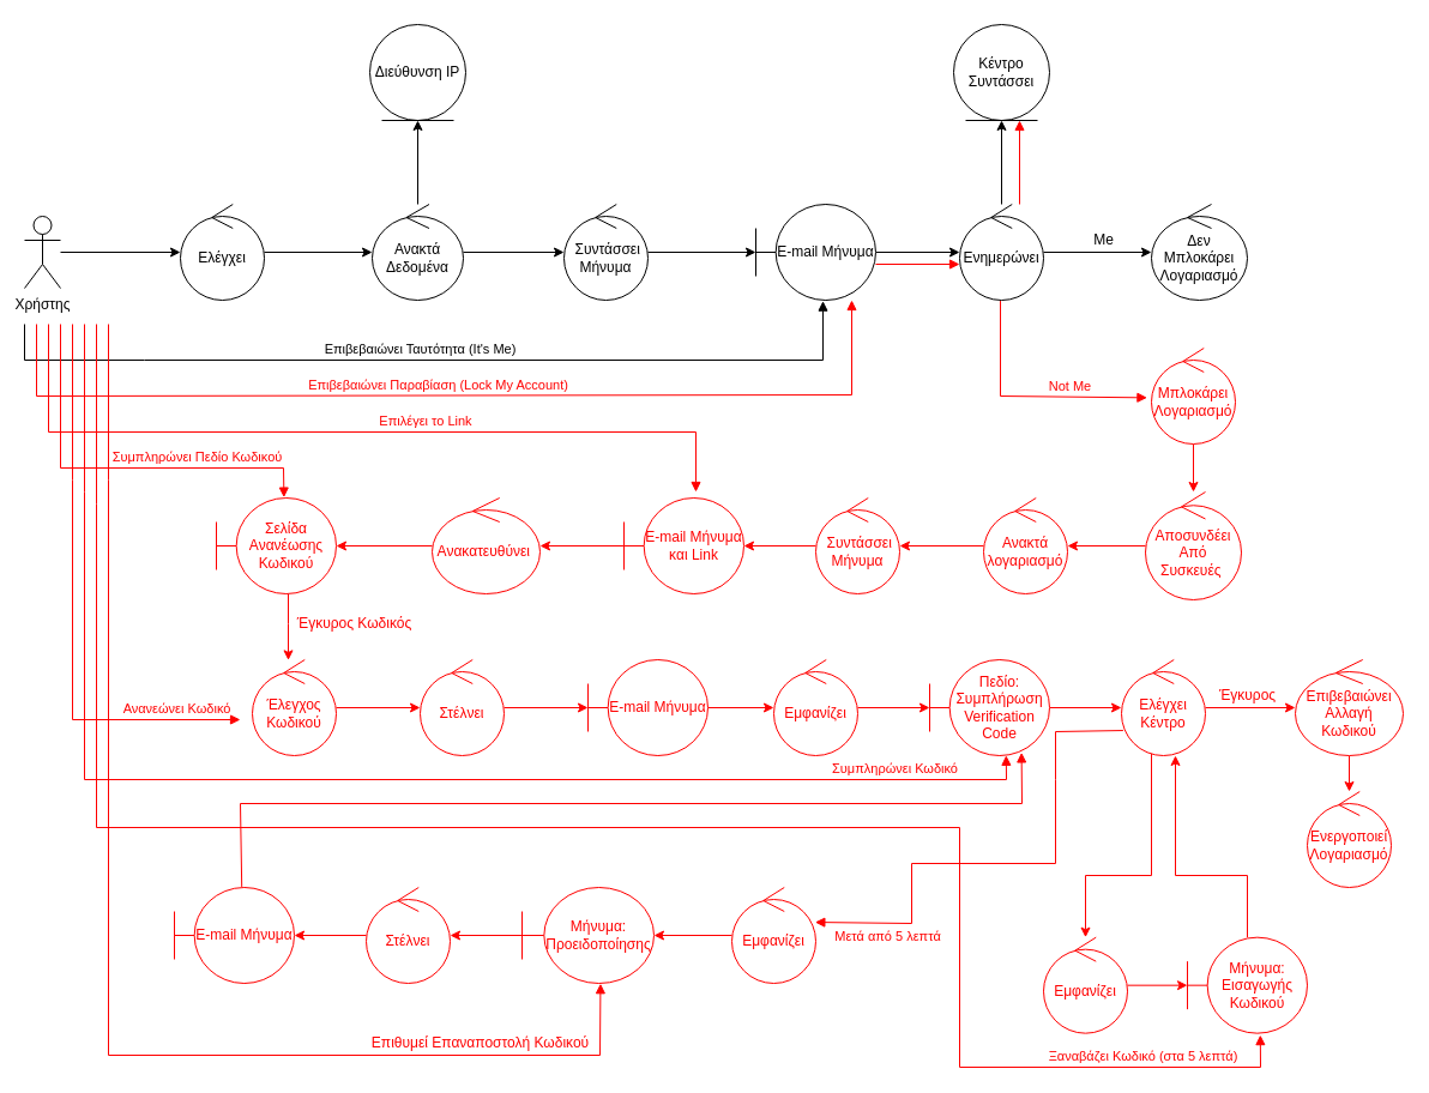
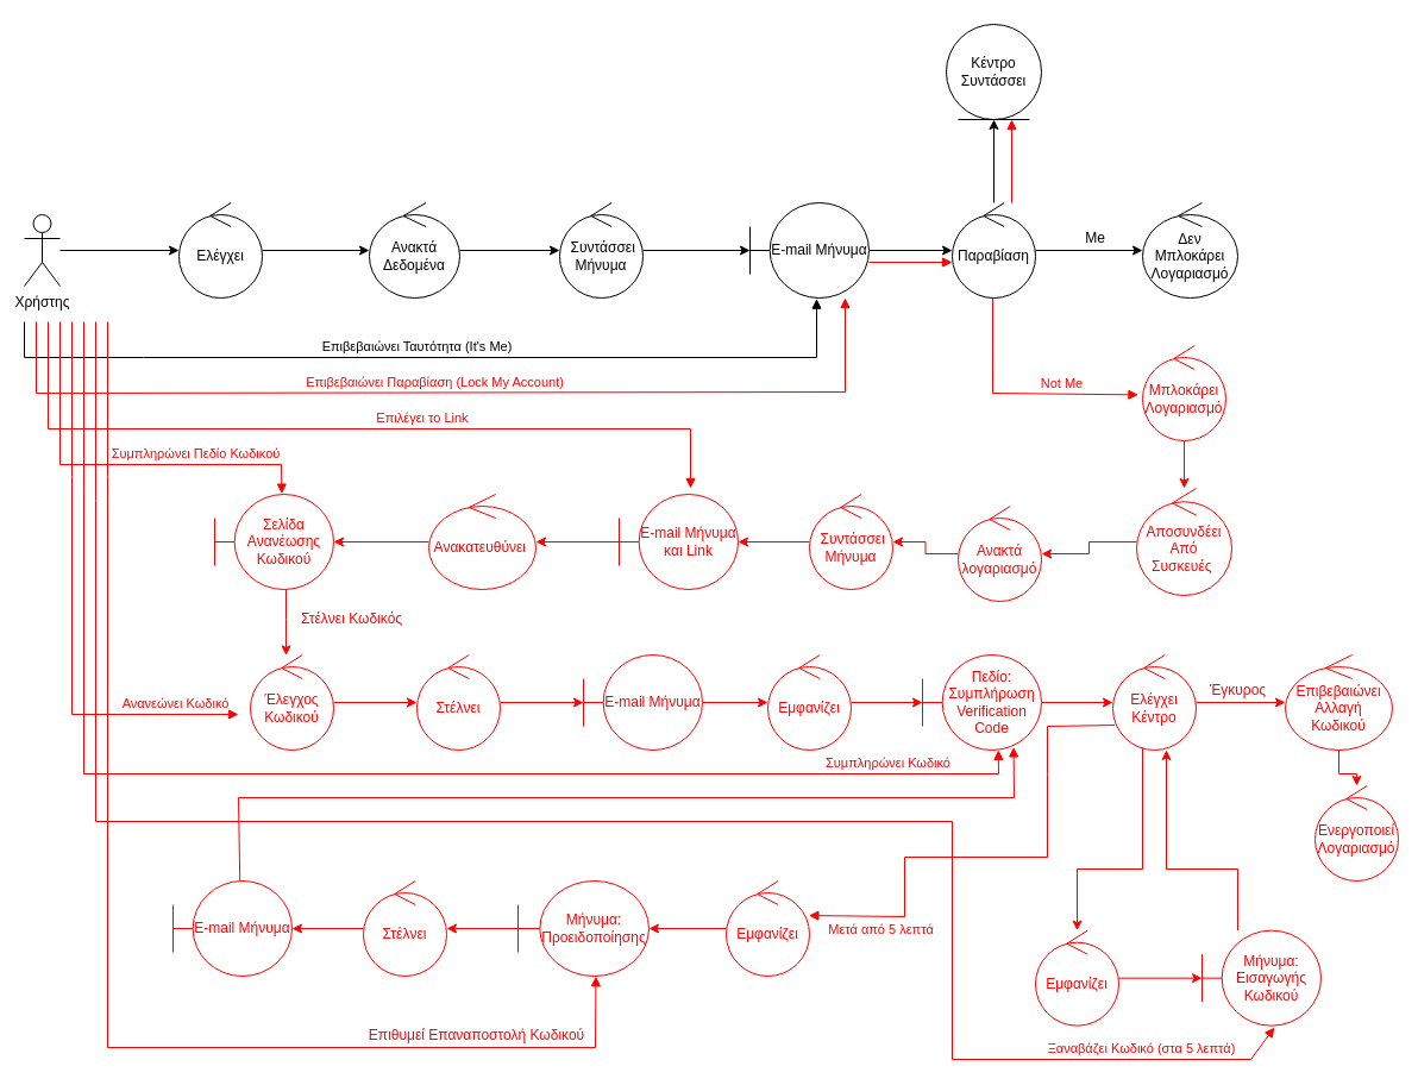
- <mxCell id="13" value="Διεύθυνση IP" style="ellipse;shape=umlEntity;whiteSpace=wrap;html=1;" vertex="1" parent="1"><mxGeometry x="308" y="20" width="80" height="80" as="geometry" /></mxCell>
- <mxCell id="8" value="" style="edgeStyle=orthogonalEdgeStyle;rounded=0;orthogonalLoop=1;jettySize=auto;html=1;" edge="1" parent="1" source="10" target="13"><mxGeometry relative="1" as="geometry" /></mxCell>
- <mxCell id="17" value="Ενημερώνει" style="ellipse;shape=umlControl;whiteSpace=wrap;html=1;" vertex="1" parent="1"><mxGeometry x="800" y="170" width="70" height="80" as="geometry" /></mxCell>
+ <mxCell id="17" value="Παραβίαση" style="ellipse;shape=umlControl;whiteSpace=wrap;html=1;" vertex="1" parent="1"><mxGeometry x="800" y="170" width="70" height="80" as="geometry" /></mxCell>
- <mxCell id="30" value="&lt;font color=&quot;#ff0000&quot;&gt;Ανακτά λογαριασμό&lt;/font&gt;" style="ellipse;shape=umlControl;whiteSpace=wrap;html=1;fontColor=#000000;strokeColor=#FF0000;" vertex="1" parent="1"><mxGeometry x="820" y="415" width="70" height="80" as="geometry" /></mxCell>
+ <mxCell id="30" value="&lt;font color=&quot;#ff0000&quot;&gt;Ανακτά λογαριασμό&lt;/font&gt;" style="ellipse;shape=umlControl;whiteSpace=wrap;html=1;fontColor=#000000;strokeColor=#FF0000;" vertex="1" parent="1"><mxGeometry x="805" y="425" width="70" height="80" as="geometry" /></mxCell>
- <mxCell id="44" value="Έγκυρος Κωδικός" style="text;html=1;align=center;verticalAlign=middle;resizable=0;points=[];autosize=1;strokeColor=none;fillColor=none;fontColor=#FF0000;" vertex="1" parent="1"><mxGeometry x="240" y="510" width="110" height="20" as="geometry" /></mxCell>
+ <mxCell id="44" value="Στέλνει Κωδικός" style="text;html=1;align=center;verticalAlign=middle;resizable=0;points=[];autosize=1;strokeColor=none;fillColor=none;fontColor=#FF0000;" vertex="1" parent="1"><mxGeometry x="240" y="510" width="110" height="20" as="geometry" /></mxCell>
- <mxCell id="59" value="Ενεργοποιεί Λογαριασμό" style="ellipse;shape=umlControl;whiteSpace=wrap;html=1;fontColor=#FF0000;strokeColor=#FF0000;" vertex="1" parent="1"><mxGeometry x="1090" y="660" width="70" height="80" as="geometry" /></mxCell>
+ <mxCell id="59" value="Ενεργοποιεί Λογαριασμό" style="ellipse;shape=umlControl;whiteSpace=wrap;html=1;fontColor=#FF0000;strokeColor=#FF0000;" vertex="1" parent="1"><mxGeometry x="1105" y="660" width="70" height="80" as="geometry" /></mxCell>
- <mxCell id="64" value="Μήνυμα: Εισαγωγής Κωδικού" style="shape=umlBoundary;whiteSpace=wrap;html=1;fontColor=#FF0000;strokeColor=#FF0000;" vertex="1" parent="1"><mxGeometry x="990" y="781.67" width="100" height="80" as="geometry" /></mxCell>
+ <mxCell id="64" value="Μήνυμα: Εισαγωγής Κωδικού" style="shape=umlBoundary;whiteSpace=wrap;html=1;fontColor=#FF0000;strokeColor=#FF0000;" vertex="1" parent="1"><mxGeometry x="1010" y="781.67" width="100" height="80" as="geometry" /></mxCell>
